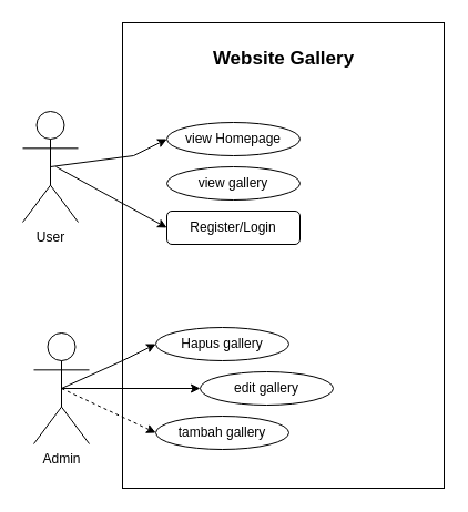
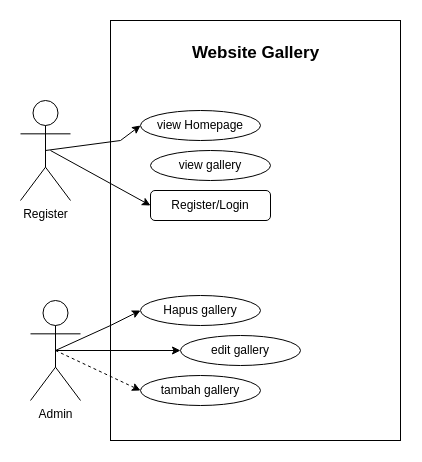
- <mxCell id="5" value="view Homepage" style="ellipse;whiteSpace=wrap;html=1;" parent="1" vertex="1"><mxGeometry x="150" y="110" width="120" height="30" as="geometry" /></mxCell>
+ <mxCell id="5" value="view Homepage" style="ellipse;whiteSpace=wrap;html=1;" parent="1" vertex="1"><mxGeometry x="140" y="110" width="120" height="30" as="geometry" /></mxCell>
- <mxCell id="3" value="User" style="shape=umlActor;verticalLabelPosition=bottom;verticalAlign=top;html=1;outlineConnect=0;" parent="1" vertex="1"><mxGeometry x="20" y="100" width="50" height="100" as="geometry" /></mxCell>
+ <mxCell id="3" value="Register" style="shape=umlActor;verticalLabelPosition=bottom;verticalAlign=top;html=1;outlineConnect=0;" parent="1" vertex="1"><mxGeometry x="20" y="100" width="50" height="100" as="geometry" /></mxCell>
